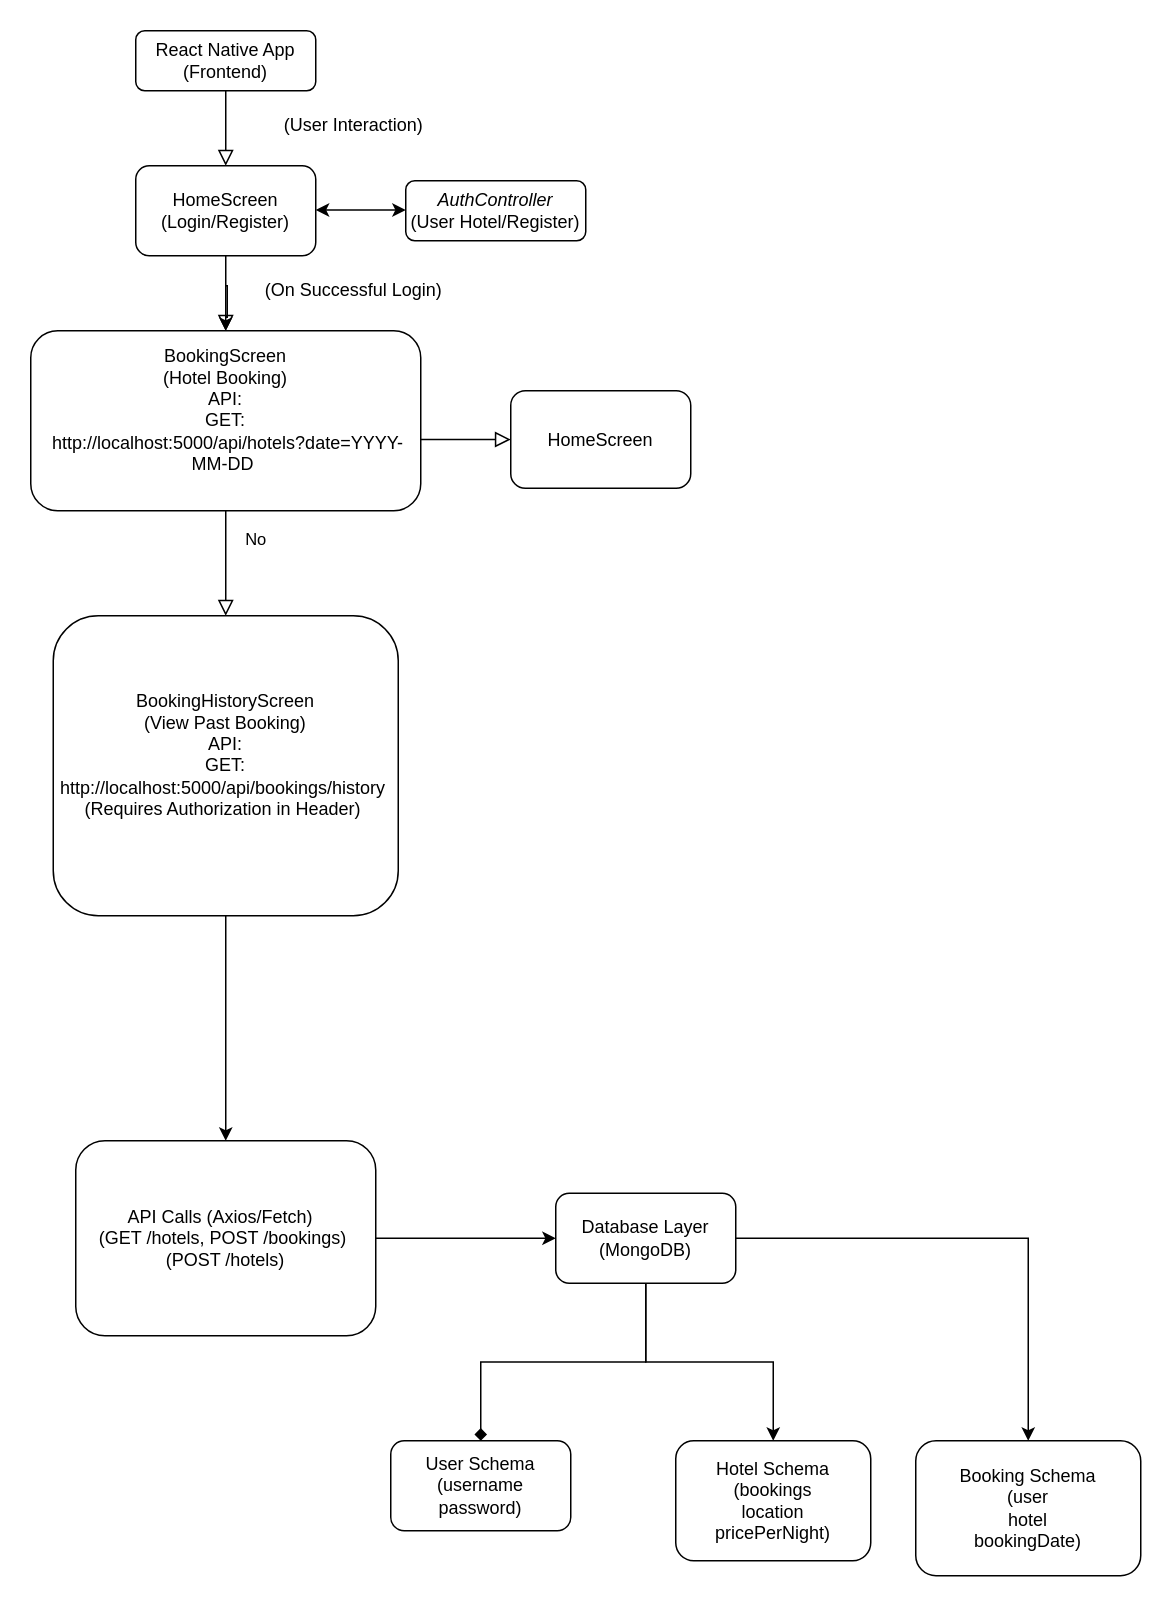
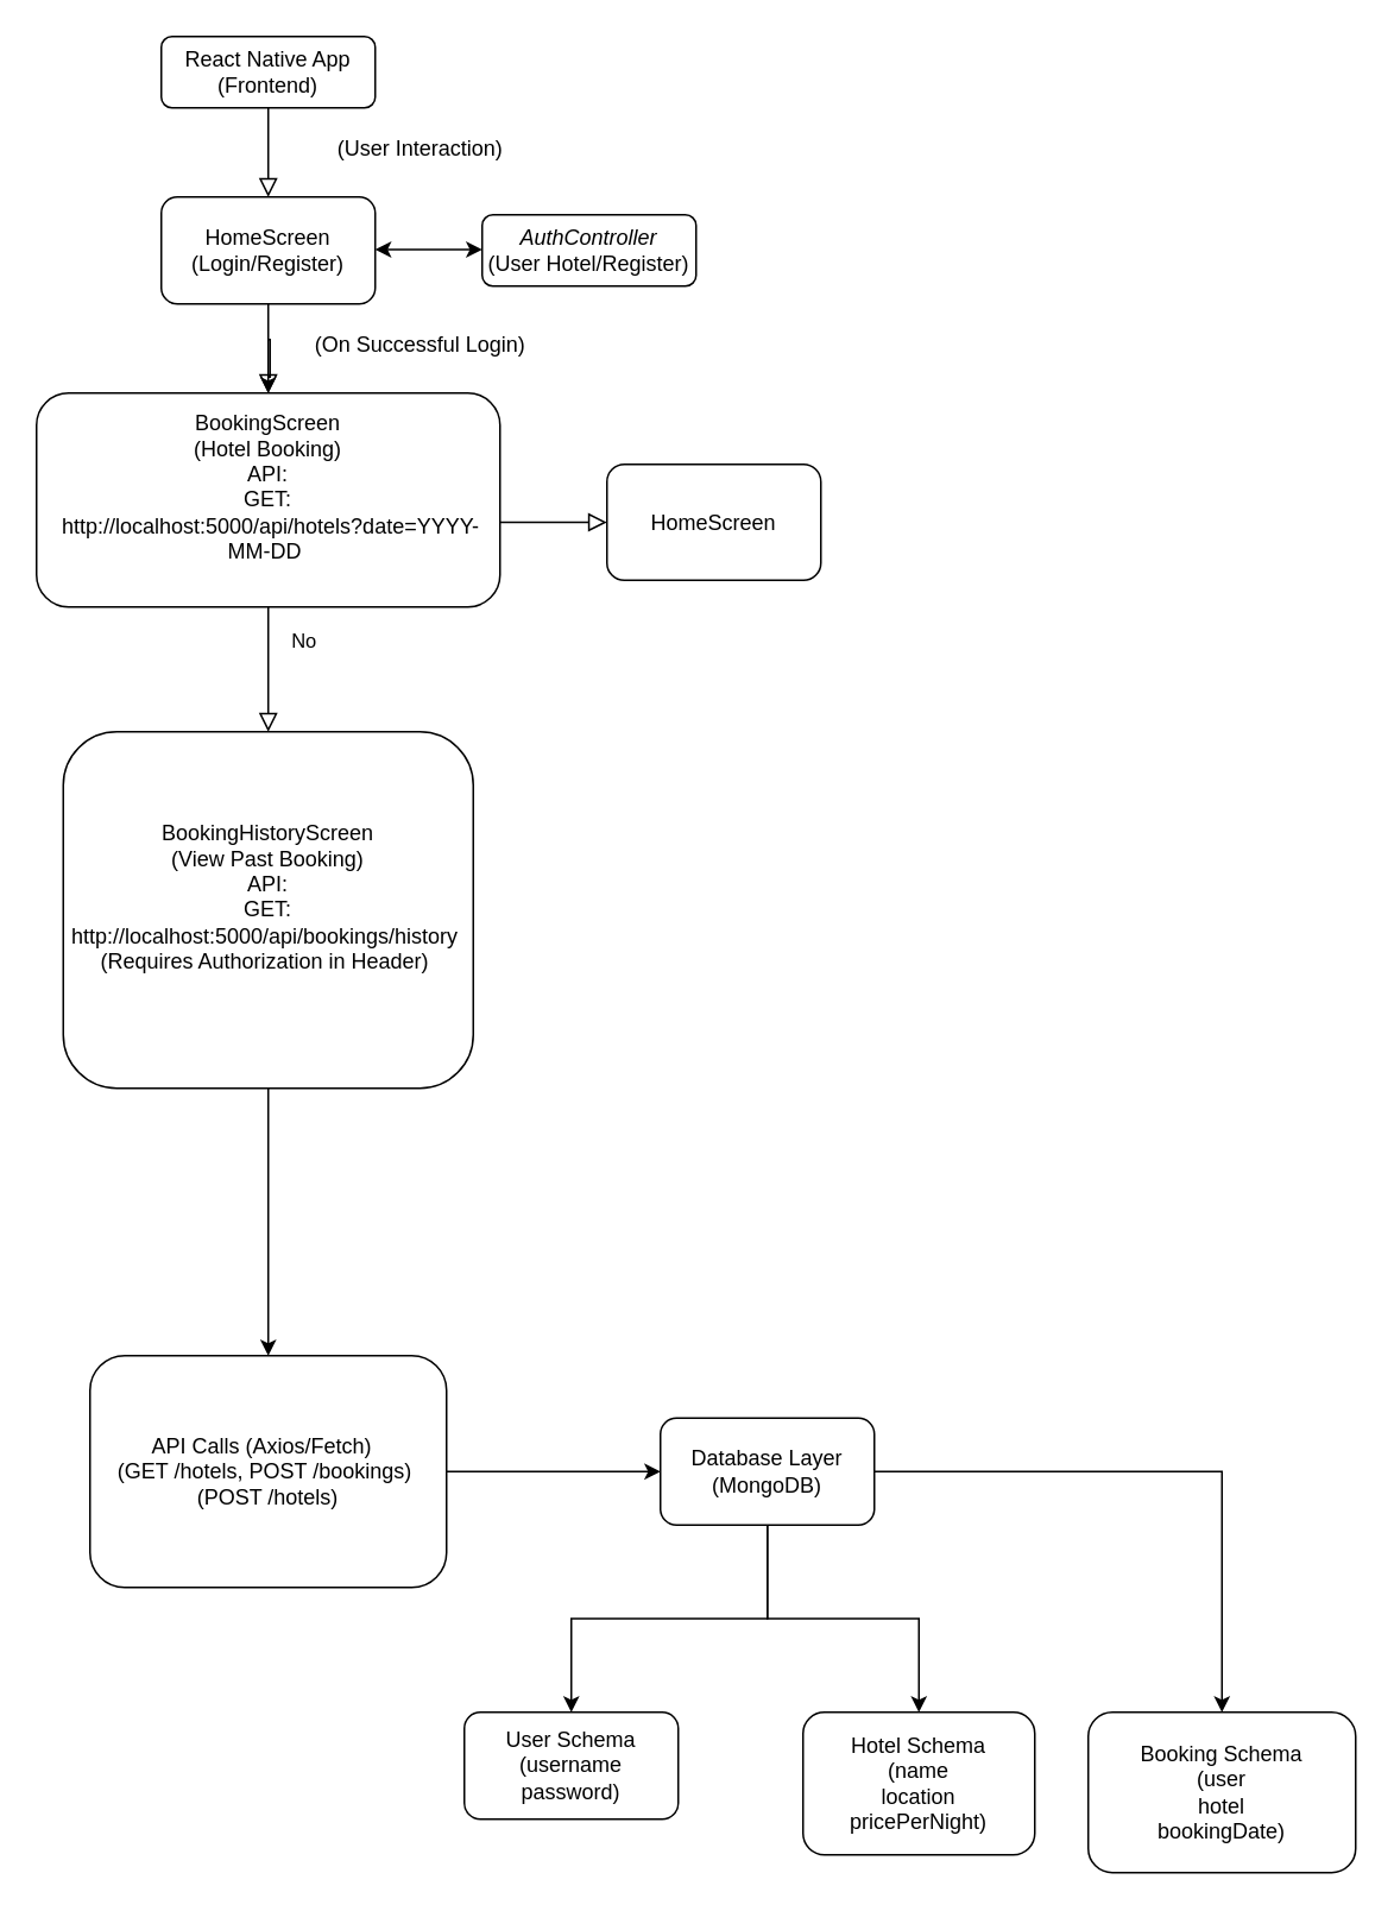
- <mxCell id="19" value="" style="edgeStyle=orthogonalEdgeStyle;rounded=0;orthogonalLoop=1;jettySize=auto;html=1;endArrow=diamond;" edge="1" parent="1" source="22" target="23"><mxGeometry relative="1" as="geometry" /></mxCell>
+ <mxCell id="19" value="" style="edgeStyle=orthogonalEdgeStyle;rounded=0;orthogonalLoop=1;jettySize=auto;html=1;" edge="1" parent="1" source="22" target="23"><mxGeometry relative="1" as="geometry" /></mxCell>
- <mxCell id="24" value="Hotel Schema&lt;div&gt;(bookings&lt;/div&gt;&lt;div&gt;location&lt;/div&gt;&lt;div&gt;pricePerNight)&lt;/div&gt;" style="whiteSpace=wrap;html=1;rounded=1;glass=0;strokeWidth=1;shadow=0;" vertex="1" parent="1"><mxGeometry x="450" y="960" width="130" height="80" as="geometry" /></mxCell>
+ <mxCell id="24" value="Hotel Schema&lt;div&gt;(name&lt;/div&gt;&lt;div&gt;location&lt;/div&gt;&lt;div&gt;pricePerNight)&lt;/div&gt;" style="whiteSpace=wrap;html=1;rounded=1;glass=0;strokeWidth=1;shadow=0;" vertex="1" parent="1"><mxGeometry x="450" y="960" width="130" height="80" as="geometry" /></mxCell>
